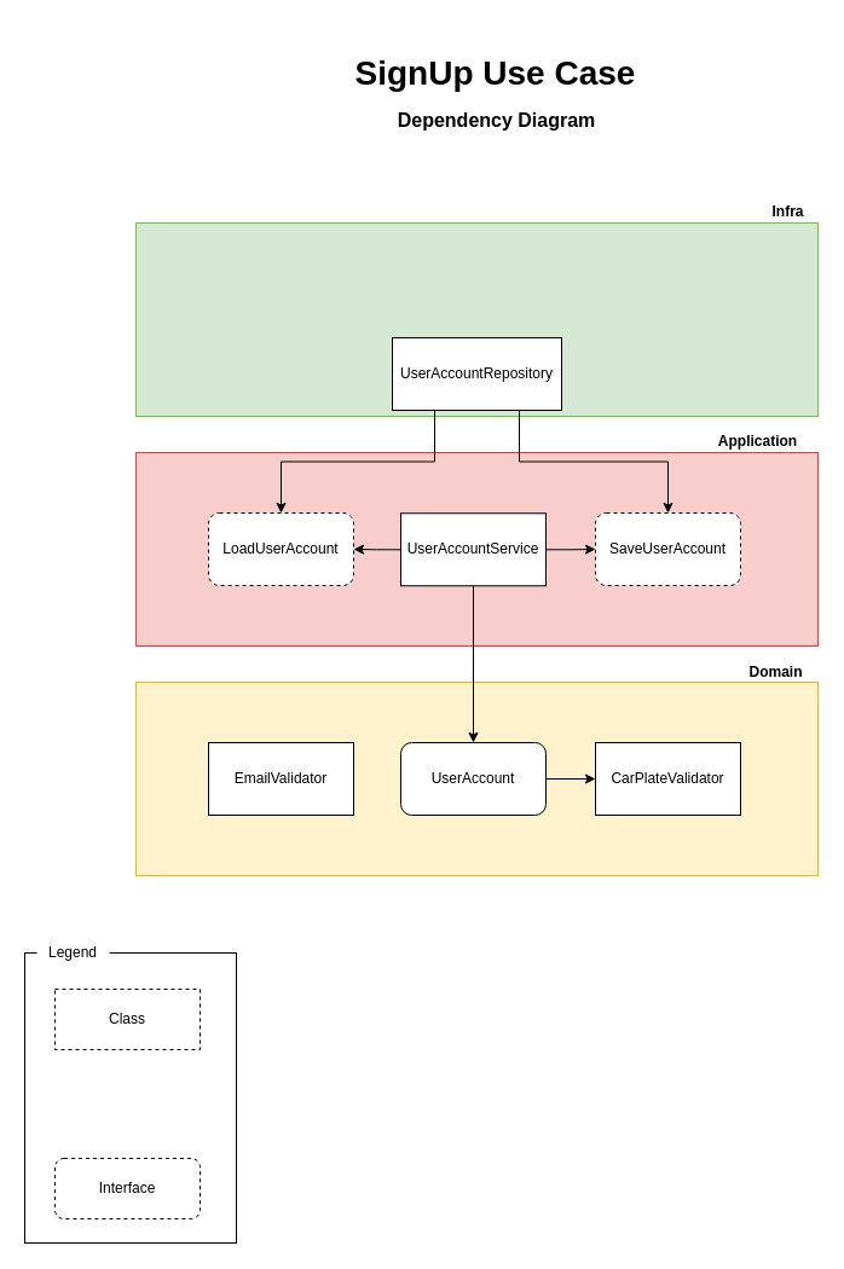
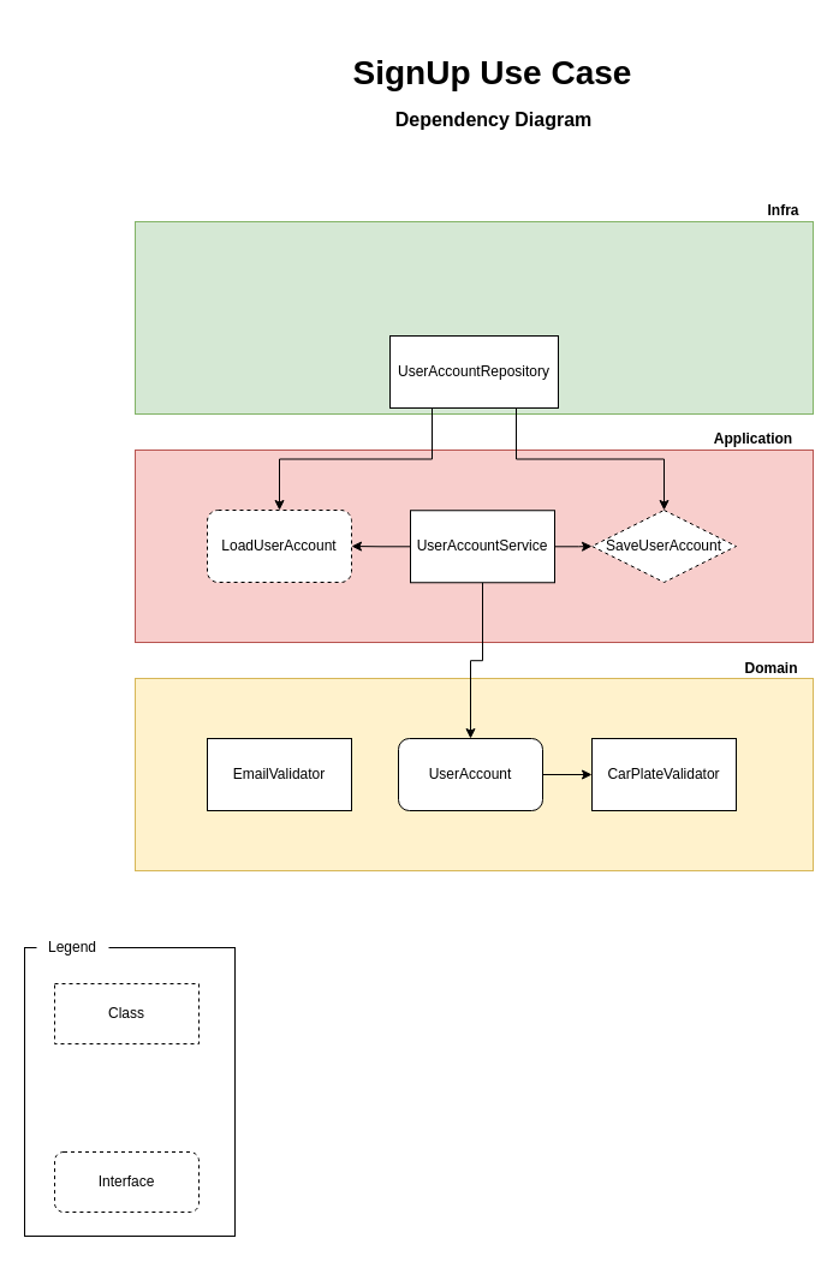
- <mxCell id="16" value="UserAccountService" style="rounded=0;whiteSpace=wrap;html=1;" vertex="1" parent="1"><mxGeometry x="331" y="424.25" width="120" height="60" as="geometry" /></mxCell>
+ <mxCell id="16" value="UserAccountService" style="rounded=0;whiteSpace=wrap;html=1;" vertex="1" parent="1"><mxGeometry x="341" y="424.25" width="120" height="60" as="geometry" /></mxCell>
- <mxCell id="17" value="SaveUserAccount" style="rounded=1;whiteSpace=wrap;html=1;fillColor=default;fillStyle=auto;dashed=1;" vertex="1" parent="1"><mxGeometry x="492" y="424" width="120" height="60" as="geometry" /></mxCell>
+ <mxCell id="17" value="SaveUserAccount" style="rhombus;whiteSpace=wrap;html=1;fillColor=default;fillStyle=auto;dashed=1;" vertex="1" parent="1"><mxGeometry x="492" y="424" width="120" height="60" as="geometry" /></mxCell>
